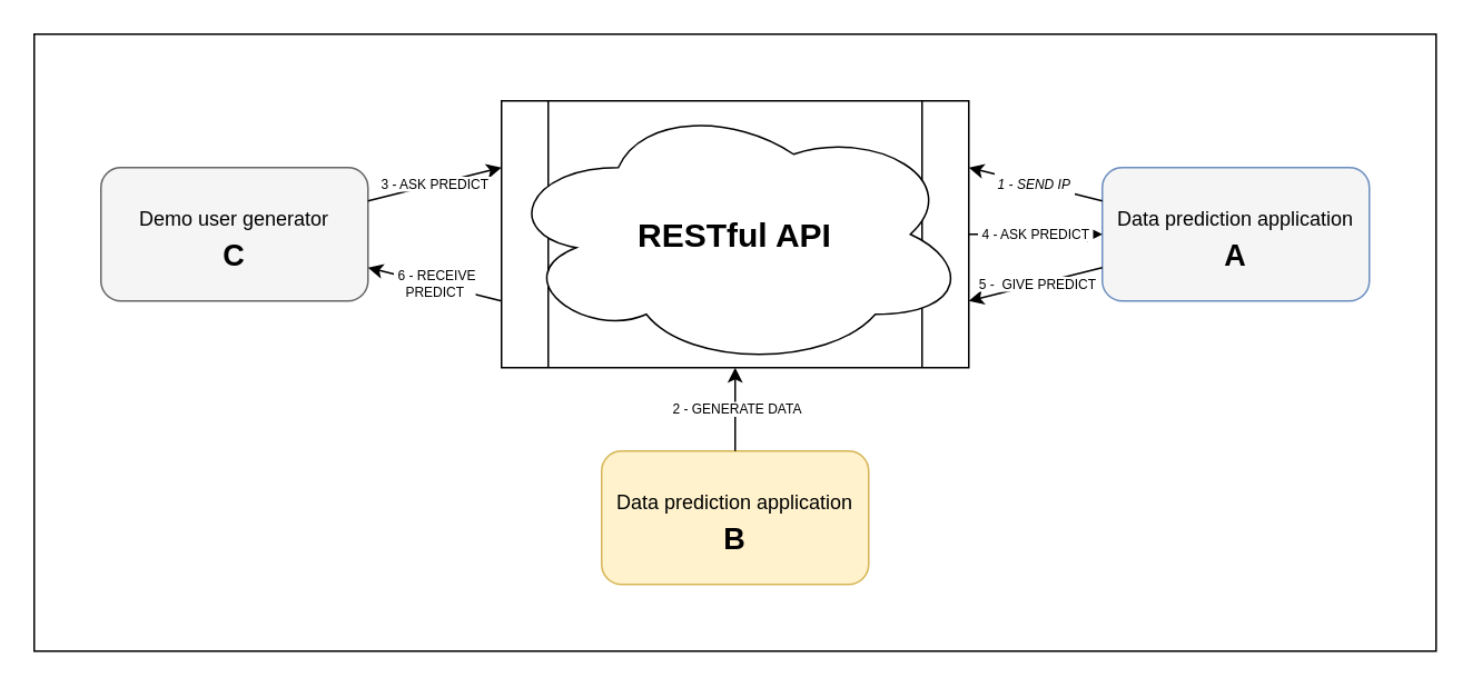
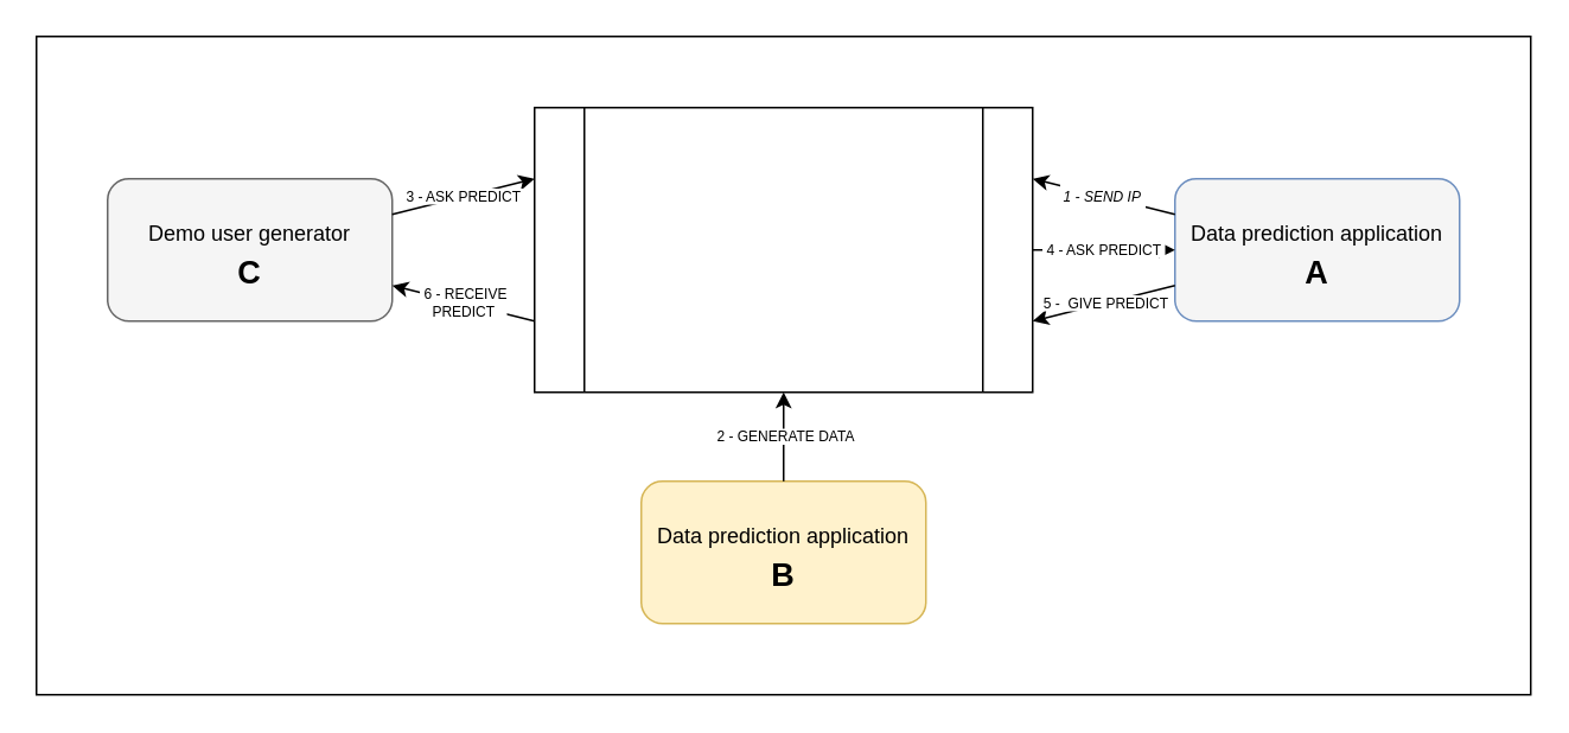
- <mxCell id="4" value="&lt;b&gt;&lt;font style=&quot;font-size: 20px;&quot;&gt;RESTful API&lt;/font&gt;&lt;/b&gt;" style="ellipse;shape=cloud;whiteSpace=wrap;html=1;" vertex="1" parent="1"><mxGeometry x="300" y="60" width="280" height="160" as="geometry" /></mxCell>
